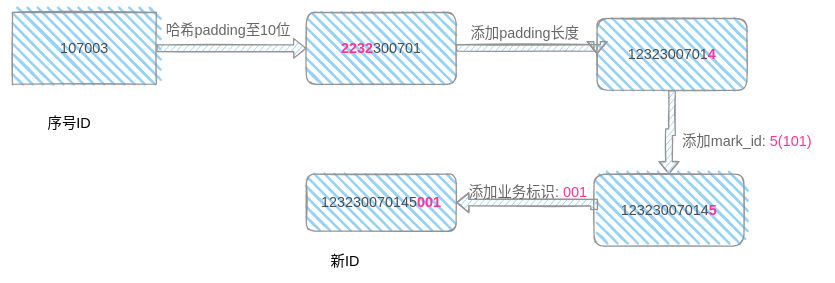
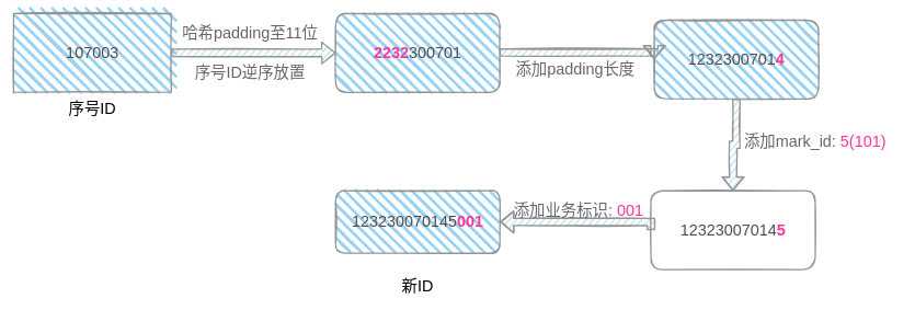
- <mxCell id="10" value="哈希padding至10位" style="text;html=1;strokeColor=none;fillColor=none;align=center;verticalAlign=middle;whiteSpace=wrap;rounded=0;hachureGap=12;fontSize=24;fontColor=#666666;" parent="1" vertex="1"><mxGeometry x="260" y="40" width="240" height="20" as="geometry" /></mxCell>
+ <mxCell id="10" value="哈希padding至11位" style="text;html=1;strokeColor=none;fillColor=none;align=center;verticalAlign=middle;whiteSpace=wrap;rounded=0;hachureGap=12;fontSize=24;fontColor=#666666;" parent="1" vertex="1"><mxGeometry x="260" y="40" width="240" height="20" as="geometry" /></mxCell>
- <mxCell id="11" value="添加padding长度" style="text;html=1;strokeColor=none;fillColor=none;align=center;verticalAlign=middle;whiteSpace=wrap;rounded=0;hachureGap=12;fontSize=24;fontColor=#666666;" parent="1" vertex="1"><mxGeometry x="770" y="45" width="210" height="20" as="geometry" /></mxCell>
+ <mxCell id="11" value="添加padding长度" style="text;html=1;strokeColor=none;fillColor=none;align=center;verticalAlign=middle;whiteSpace=wrap;rounded=0;hachureGap=12;fontSize=24;fontColor=#666666;" parent="1" vertex="1"><mxGeometry x="770" y="95" width="210" height="20" as="geometry" /></mxCell>
+ <mxCell id="17" value="序号ID逆序放置" style="text;html=1;strokeColor=none;fillColor=none;align=center;verticalAlign=middle;whiteSpace=wrap;rounded=0;hachureGap=12;fontSize=24;fontColor=#666666;" vertex="1" parent="1"><mxGeometry x="260" y="100" width="240" height="20" as="geometry" /></mxCell>
- <mxCell id="9" value="序号ID" style="text;html=1;strokeColor=none;fillColor=none;align=center;verticalAlign=middle;whiteSpace=wrap;rounded=0;hachureGap=12;fontSize=24;" parent="1" vertex="1"><mxGeometry x="75" y="190" width="80" height="30" as="geometry" /></mxCell>
+ <mxCell id="9" value="序号ID" style="text;html=1;strokeColor=none;fillColor=none;align=center;verticalAlign=middle;whiteSpace=wrap;rounded=0;hachureGap=12;fontSize=24;" parent="1" vertex="1"><mxGeometry x="100" y="150" width="80" height="30" as="geometry" /></mxCell>
- <mxCell id="12" value="添加mark_id: &lt;font color=&quot;#ff3399&quot;&gt;5(101)&lt;/font&gt;" style="text;html=1;strokeColor=none;fillColor=none;align=center;verticalAlign=middle;whiteSpace=wrap;rounded=0;hachureGap=12;fontSize=24;fontColor=#666666;" parent="1" vertex="1"><mxGeometry x="1115" y="220" width="260" height="30" as="geometry" /></mxCell>
+ <mxCell id="12" value="添加mark_id: &lt;font color=&quot;#ff3399&quot;&gt;5(101)&lt;/font&gt;" style="text;html=1;strokeColor=none;fillColor=none;align=center;verticalAlign=middle;whiteSpace=wrap;rounded=0;hachureGap=12;fontSize=24;fontColor=#666666;" parent="1" vertex="1"><mxGeometry x="1110" y="200" width="260" height="30" as="geometry" /></mxCell>
- <mxCell id="13" value="&lt;span style=&quot;border-color: var(--border-color); color: rgb(77, 77, 77);&quot;&gt;12323007014&lt;/span&gt;&lt;b style=&quot;border-color: var(--border-color);&quot;&gt;&lt;font style=&quot;border-color: var(--border-color);&quot; color=&quot;#ff3399&quot;&gt;5&lt;/font&gt;&lt;/b&gt;" style="whiteSpace=wrap;html=1;fontSize=24;fillColor=#95D2F5;strokeColor=#949494;rounded=1;strokeWidth=2;fillWeight=4;hachureGap=12;hachureAngle=45;sketch=1;" parent="1" vertex="1"><mxGeometry x="990" y="290" width="250" height="120" as="geometry" /></mxCell>
+ <mxCell id="13" value="&lt;span style=&quot;border-color: var(--border-color); color: rgb(77, 77, 77);&quot;&gt;12323007014&lt;/span&gt;&lt;b style=&quot;border-color: var(--border-color);&quot;&gt;&lt;font style=&quot;border-color: var(--border-color);&quot; color=&quot;#ff3399&quot;&gt;5&lt;/font&gt;&lt;/b&gt;" style="whiteSpace=wrap;html=1;fontSize=24;fillColor=#ffffff;strokeColor=#949494;rounded=1;strokeWidth=2;fillWeight=4;hachureGap=12;hachureAngle=45;sketch=1;" parent="1" vertex="1"><mxGeometry x="990" y="290" width="250" height="120" as="geometry" /></mxCell>
- <mxCell id="16" value="新ID" style="text;html=1;strokeColor=none;fillColor=none;align=center;verticalAlign=middle;whiteSpace=wrap;rounded=0;hachureGap=12;fontSize=24;" parent="1" vertex="1"><mxGeometry x="535" y="420" width="80" height="30" as="geometry" /></mxCell>
+ <mxCell id="16" value="新ID" style="text;html=1;strokeColor=none;fillColor=none;align=center;verticalAlign=middle;whiteSpace=wrap;rounded=0;hachureGap=12;fontSize=24;" parent="1" vertex="1"><mxGeometry x="595" y="420" width="80" height="30" as="geometry" /></mxCell>
